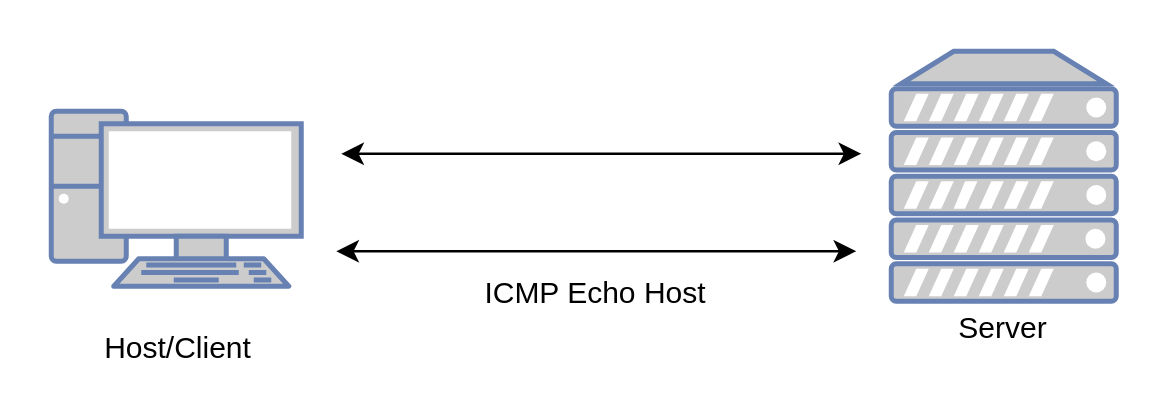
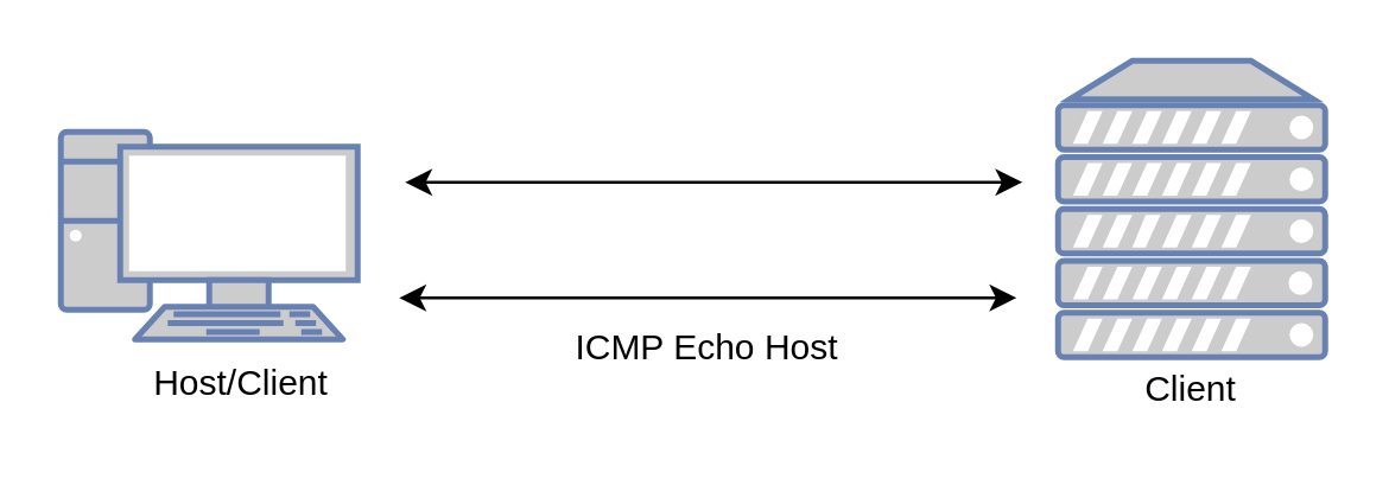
- <mxCell id="8" value="Server" style="text;strokeColor=none;align=center;fillColor=none;html=1;verticalAlign=middle;whiteSpace=wrap;rounded=0;" vertex="1" parent="1"><mxGeometry x="371" y="116" width="60" height="30" as="geometry" /></mxCell>
+ <mxCell id="8" value="Client" style="text;strokeColor=none;align=center;fillColor=none;html=1;verticalAlign=middle;whiteSpace=wrap;rounded=0;" vertex="1" parent="1"><mxGeometry x="371" y="116" width="60" height="30" as="geometry" /></mxCell>
- <mxCell id="7" value="Host/Client" style="text;strokeColor=none;align=center;fillColor=none;html=1;verticalAlign=middle;whiteSpace=wrap;rounded=0;" vertex="1" parent="1"><mxGeometry x="41" y="124" width="60" height="30" as="geometry" /></mxCell>
+ <mxCell id="7" value="Host/Client" style="text;strokeColor=none;align=center;fillColor=none;html=1;verticalAlign=middle;whiteSpace=wrap;rounded=0;" vertex="1" parent="1"><mxGeometry x="51" y="114" width="60" height="30" as="geometry" /></mxCell>
